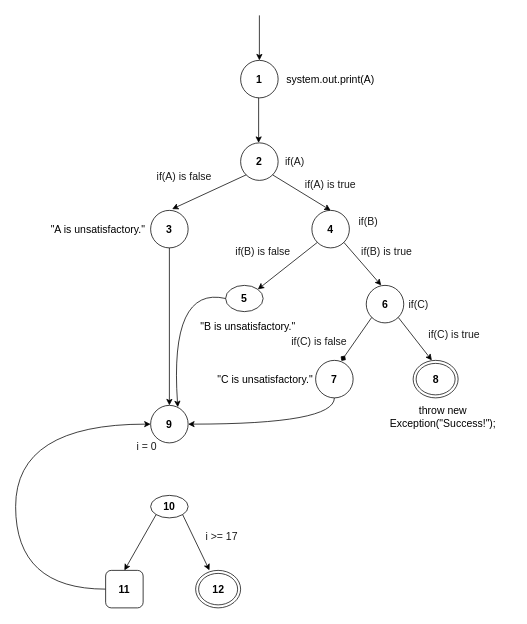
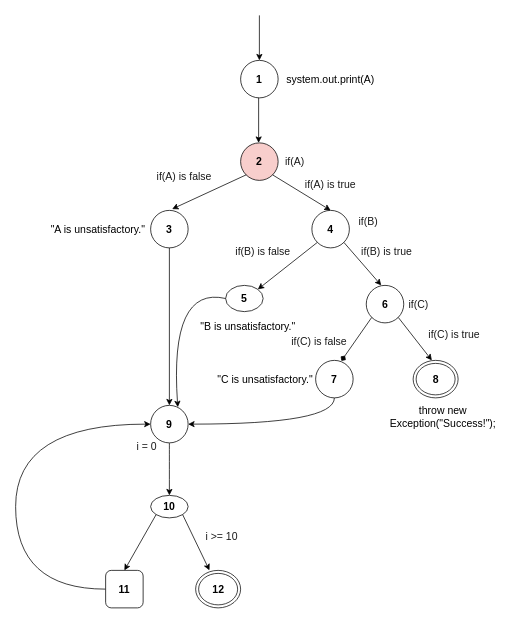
- <mxCell id="4" value="&lt;span style=&quot;font-size: 14px;&quot;&gt;&lt;b&gt;2&lt;/b&gt;&lt;/span&gt;" style="ellipse;whiteSpace=wrap;html=1;aspect=fixed;" parent="1" vertex="1"><mxGeometry x="320" y="190" width="50" height="50" as="geometry" /></mxCell>
+ <mxCell id="4" value="&lt;span style=&quot;font-size: 14px;&quot;&gt;&lt;b&gt;2&lt;/b&gt;&lt;/span&gt;" style="ellipse;whiteSpace=wrap;html=1;aspect=fixed;fillColor=#f8cecc;" parent="1" vertex="1"><mxGeometry x="320" y="190" width="50" height="50" as="geometry" /></mxCell>
+ <mxCell id="34" style="edgeStyle=orthogonalEdgeStyle;curved=1;orthogonalLoop=1;jettySize=auto;html=1;entryX=0.5;entryY=0;entryDx=0;entryDy=0;strokeColor=default;" edge="1" parent="1" source="35" target="38"><mxGeometry relative="1" as="geometry" /></mxCell>
- <mxCell id="44" value="i &amp;gt;= 17" style="text;html=1;strokeColor=none;fillColor=none;align=center;verticalAlign=middle;whiteSpace=wrap;rounded=0;fontSize=14;fontColor=#1A1A1A;" vertex="1" parent="1"><mxGeometry x="250" y="700" width="90" height="30" as="geometry" /></mxCell>
+ <mxCell id="44" value="i &amp;gt;= 10" style="text;html=1;strokeColor=none;fillColor=none;align=center;verticalAlign=middle;whiteSpace=wrap;rounded=0;fontSize=14;fontColor=#1A1A1A;" vertex="1" parent="1"><mxGeometry x="250" y="700" width="90" height="30" as="geometry" /></mxCell>
